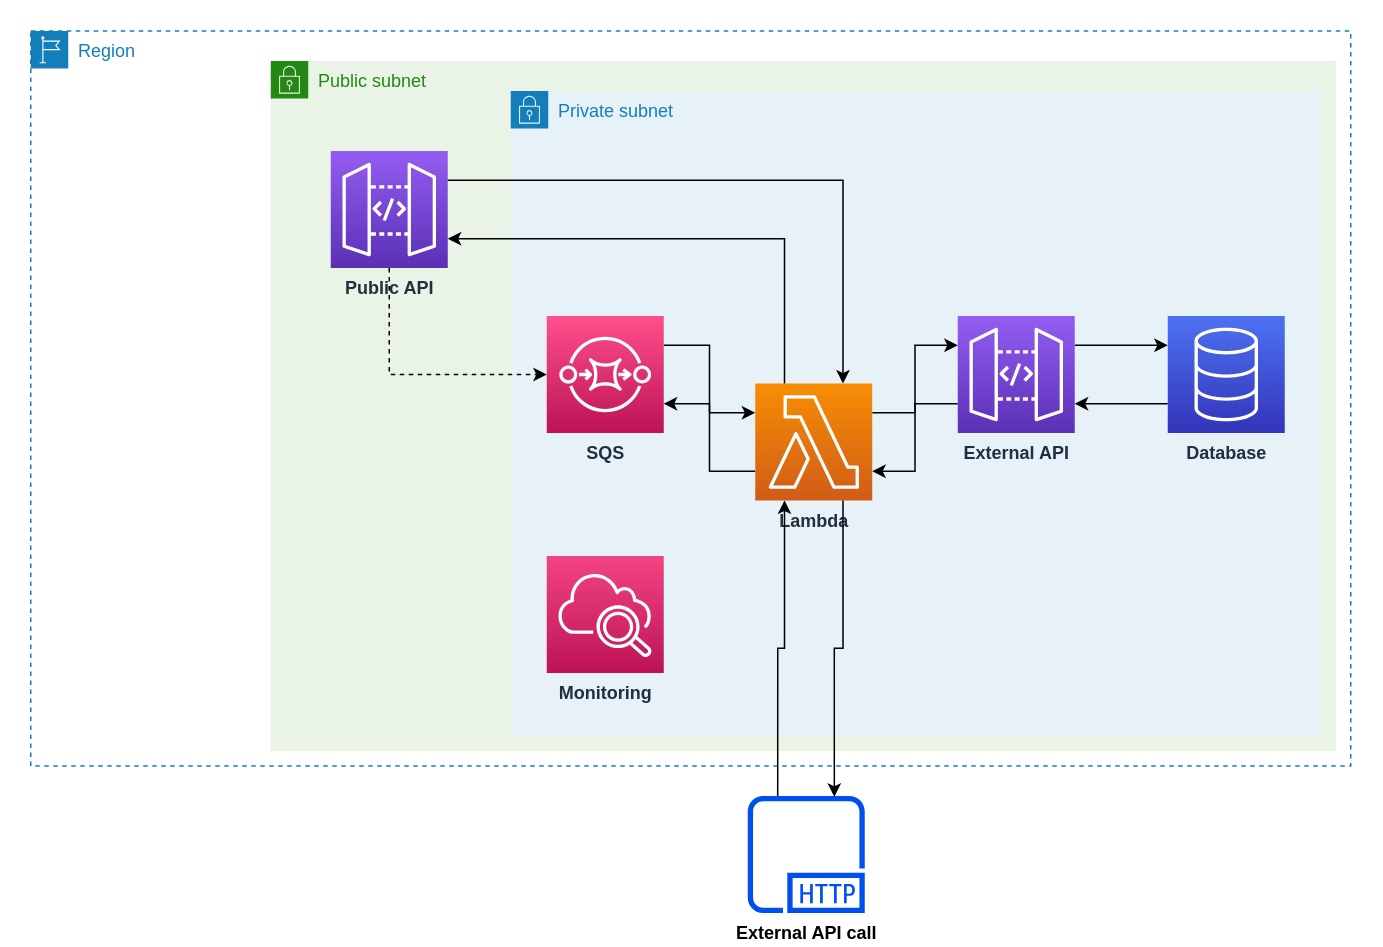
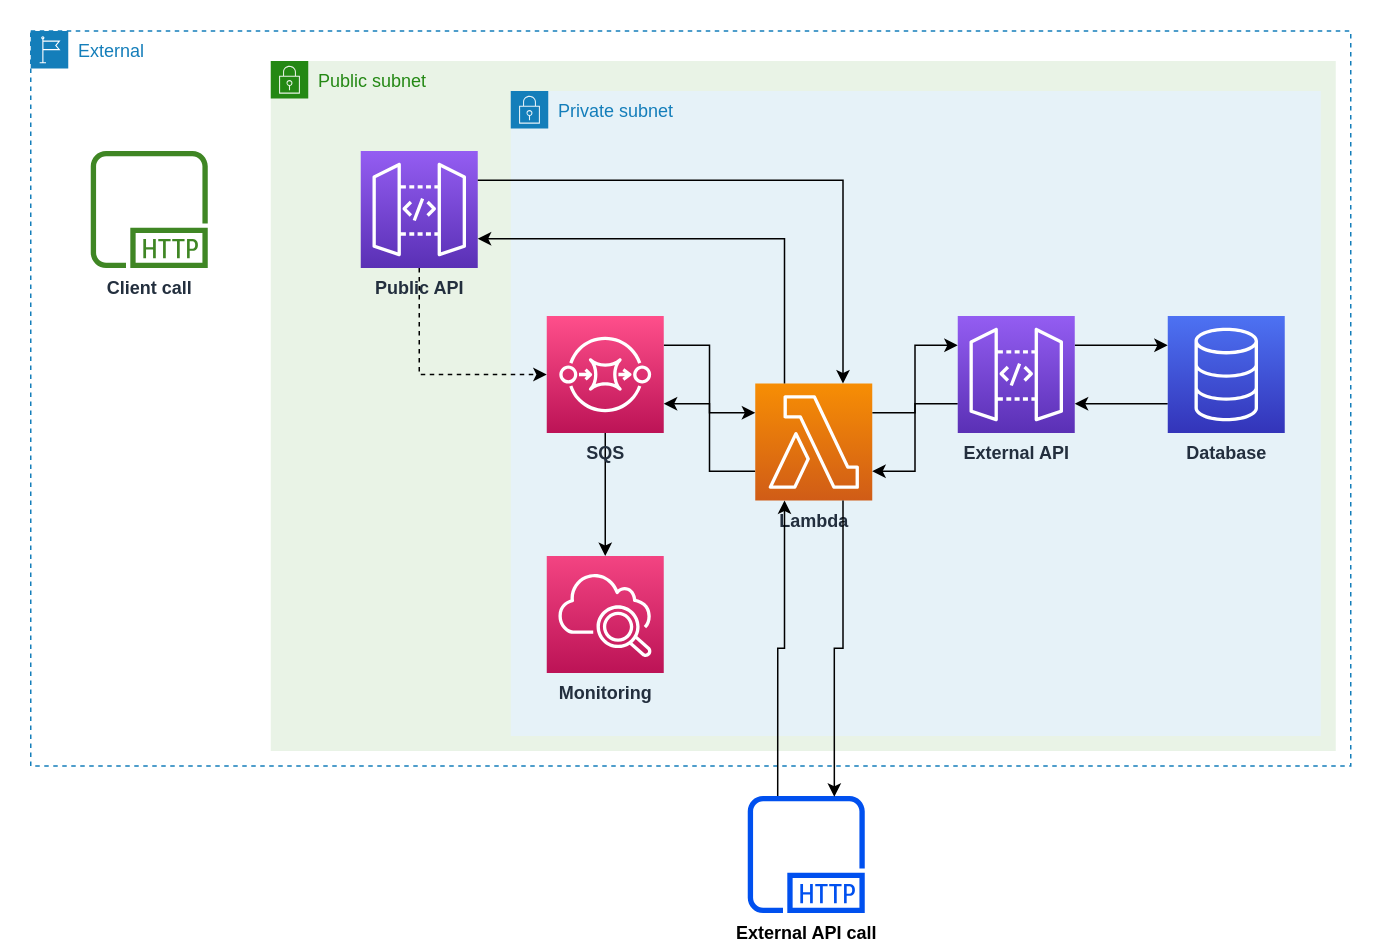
- <mxCell id="2" value="Region" style="points=[[0,0],[0.25,0],[0.5,0],[0.75,0],[1,0],[1,0.25],[1,0.5],[1,0.75],[1,1],[0.75,1],[0.5,1],[0.25,1],[0,1],[0,0.75],[0,0.5],[0,0.25]];outlineConnect=0;gradientColor=none;html=1;whiteSpace=wrap;fontSize=12;fontStyle=0;container=1;pointerEvents=0;collapsible=0;recursiveResize=0;shape=mxgraph.aws4.group;grIcon=mxgraph.aws4.group_region;strokeColor=#147EBA;fillColor=none;verticalAlign=top;align=left;spacingLeft=30;fontColor=#147EBA;dashed=1;" parent="1" vertex="1"><mxGeometry x="20" y="20" width="880" height="490" as="geometry" /></mxCell>
+ <mxCell id="2" value="External" style="points=[[0,0],[0.25,0],[0.5,0],[0.75,0],[1,0],[1,0.25],[1,0.5],[1,0.75],[1,1],[0.75,1],[0.5,1],[0.25,1],[0,1],[0,0.75],[0,0.5],[0,0.25]];outlineConnect=0;gradientColor=none;html=1;whiteSpace=wrap;fontSize=12;fontStyle=0;container=1;pointerEvents=0;collapsible=0;recursiveResize=0;shape=mxgraph.aws4.group;grIcon=mxgraph.aws4.group_region;strokeColor=#147EBA;fillColor=none;verticalAlign=top;align=left;spacingLeft=30;fontColor=#147EBA;dashed=1;" parent="1" vertex="1"><mxGeometry x="20" y="20" width="880" height="490" as="geometry" /></mxCell>
+ <mxCell id="3" value="&lt;b&gt;Client call&lt;/b&gt;" style="sketch=0;outlineConnect=0;fontColor=#232F3E;gradientColor=none;fillColor=#3F8624;strokeColor=none;dashed=0;verticalLabelPosition=bottom;verticalAlign=top;align=center;html=1;fontSize=12;fontStyle=0;aspect=fixed;pointerEvents=1;shape=mxgraph.aws4.http_protocol;" parent="2" vertex="1"><mxGeometry x="40" y="80" width="78" height="78" as="geometry" /></mxCell>
- <mxCell id="5" value="&lt;b&gt;Public API&lt;/b&gt;" style="sketch=0;points=[[0,0,0],[0.25,0,0],[0.5,0,0],[0.75,0,0],[1,0,0],[0,1,0],[0.25,1,0],[0.5,1,0],[0.75,1,0],[1,1,0],[0,0.25,0],[0,0.5,0],[0,0.75,0],[1,0.25,0],[1,0.5,0],[1,0.75,0]];outlineConnect=0;fontColor=#232F3E;gradientColor=#945DF2;gradientDirection=north;fillColor=#5A30B5;strokeColor=#ffffff;dashed=0;verticalLabelPosition=bottom;verticalAlign=top;align=center;html=1;fontSize=12;fontStyle=0;aspect=fixed;shape=mxgraph.aws4.resourceIcon;resIcon=mxgraph.aws4.api_gateway;" parent="4" vertex="1"><mxGeometry x="40" y="60" width="78" height="78" as="geometry" /></mxCell>
+ <mxCell id="5" value="&lt;b&gt;Public API&lt;/b&gt;" style="sketch=0;points=[[0,0,0],[0.25,0,0],[0.5,0,0],[0.75,0,0],[1,0,0],[0,1,0],[0.25,1,0],[0.5,1,0],[0.75,1,0],[1,1,0],[0,0.25,0],[0,0.5,0],[0,0.75,0],[1,0.25,0],[1,0.5,0],[1,0.75,0]];outlineConnect=0;fontColor=#232F3E;gradientColor=#945DF2;gradientDirection=north;fillColor=#5A30B5;strokeColor=#ffffff;dashed=0;verticalLabelPosition=bottom;verticalAlign=top;align=center;html=1;fontSize=12;fontStyle=0;aspect=fixed;shape=mxgraph.aws4.resourceIcon;resIcon=mxgraph.aws4.api_gateway;" parent="4" vertex="1"><mxGeometry x="60" y="60" width="78" height="78" as="geometry" /></mxCell>
+ <mxCell id="15" value="" style="edgeStyle=orthogonalEdgeStyle;rounded=0;orthogonalLoop=1;jettySize=auto;html=1;" parent="6" source="17" target="18" edge="1"><mxGeometry relative="1" as="geometry" /></mxCell>
